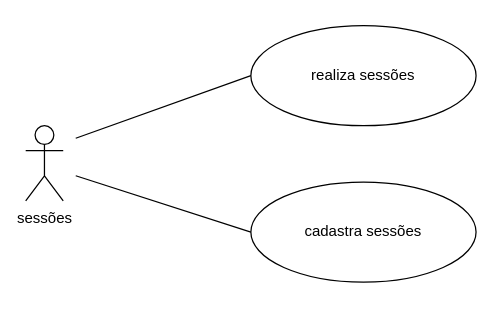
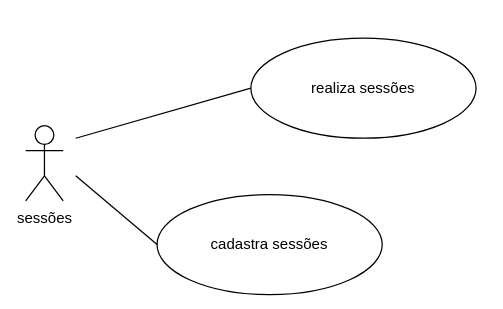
- <mxCell id="3" value="&lt;div&gt;&lt;br&gt;&lt;/div&gt;&lt;div&gt;&lt;span style=&quot;background-color: initial;&quot;&gt;realiza sessões&lt;/span&gt;&lt;/div&gt;&lt;div&gt;&lt;br&gt;&lt;/div&gt;" style="ellipse;whiteSpace=wrap;html=1;" vertex="1" parent="1"><mxGeometry x="200" y="20" width="180" height="80" as="geometry" /></mxCell>
+ <mxCell id="3" value="&lt;div&gt;&lt;br&gt;&lt;/div&gt;&lt;div&gt;&lt;span style=&quot;background-color: initial;&quot;&gt;realiza sessões&lt;/span&gt;&lt;/div&gt;&lt;div&gt;&lt;br&gt;&lt;/div&gt;" style="ellipse;whiteSpace=wrap;html=1;" vertex="1" parent="1"><mxGeometry x="200" y="30" width="180" height="80" as="geometry" /></mxCell>
- <mxCell id="4" value="&lt;div&gt;&lt;br&gt;&lt;/div&gt;cadastra sessões&lt;div&gt;&lt;br&gt;&lt;/div&gt;" style="ellipse;whiteSpace=wrap;html=1;" vertex="1" parent="1"><mxGeometry x="200" y="145" width="180" height="80" as="geometry" /></mxCell>
+ <mxCell id="4" value="&lt;div&gt;&lt;br&gt;&lt;/div&gt;cadastra sessões&lt;div&gt;&lt;br&gt;&lt;/div&gt;" style="ellipse;whiteSpace=wrap;html=1;" vertex="1" parent="1"><mxGeometry x="125" y="155" width="180" height="80" as="geometry" /></mxCell>
